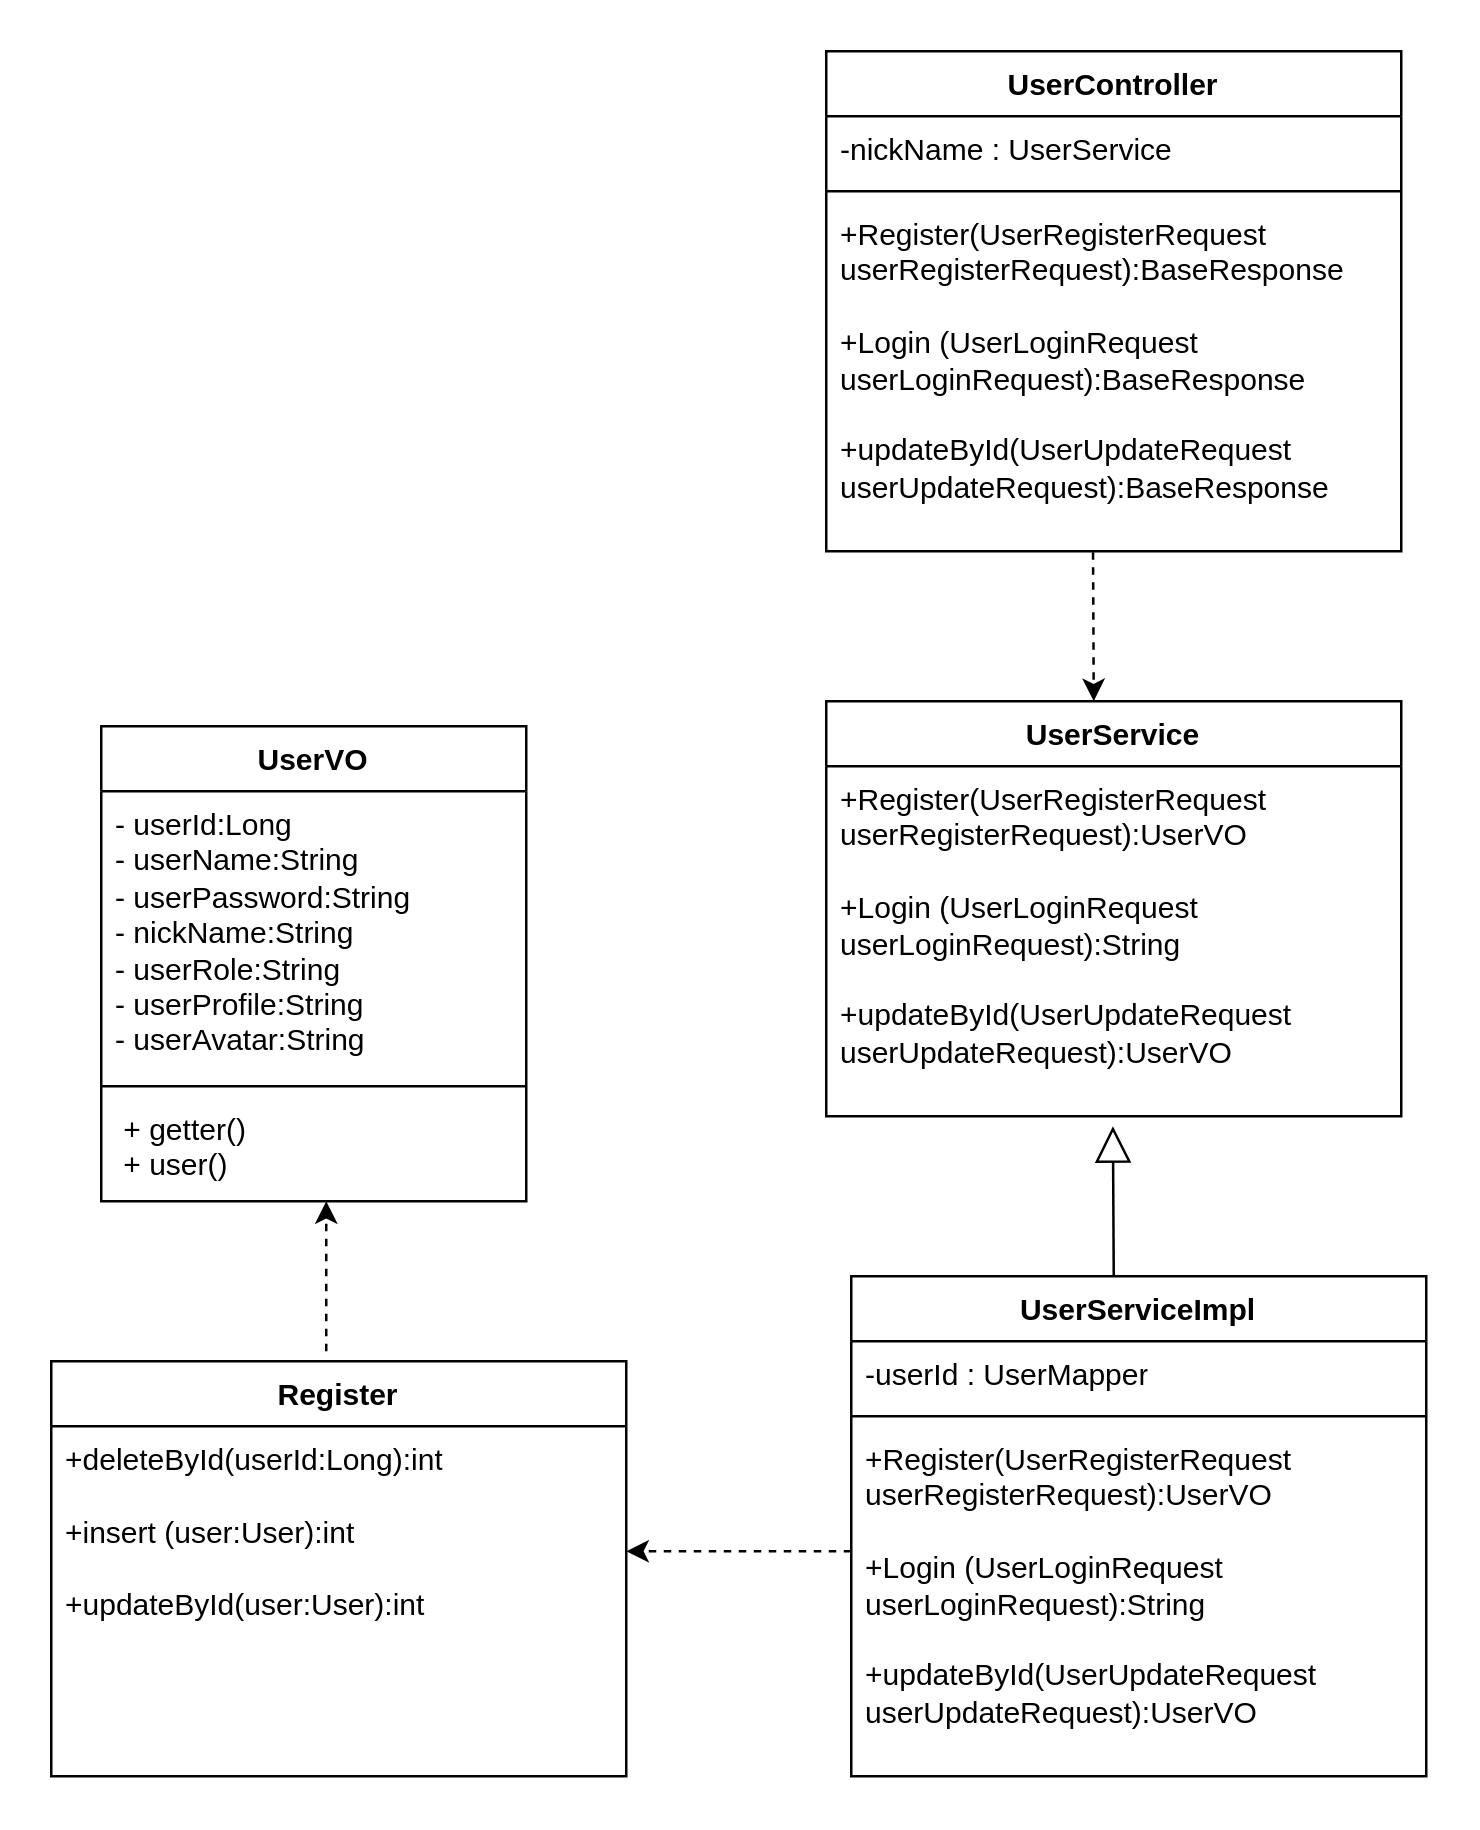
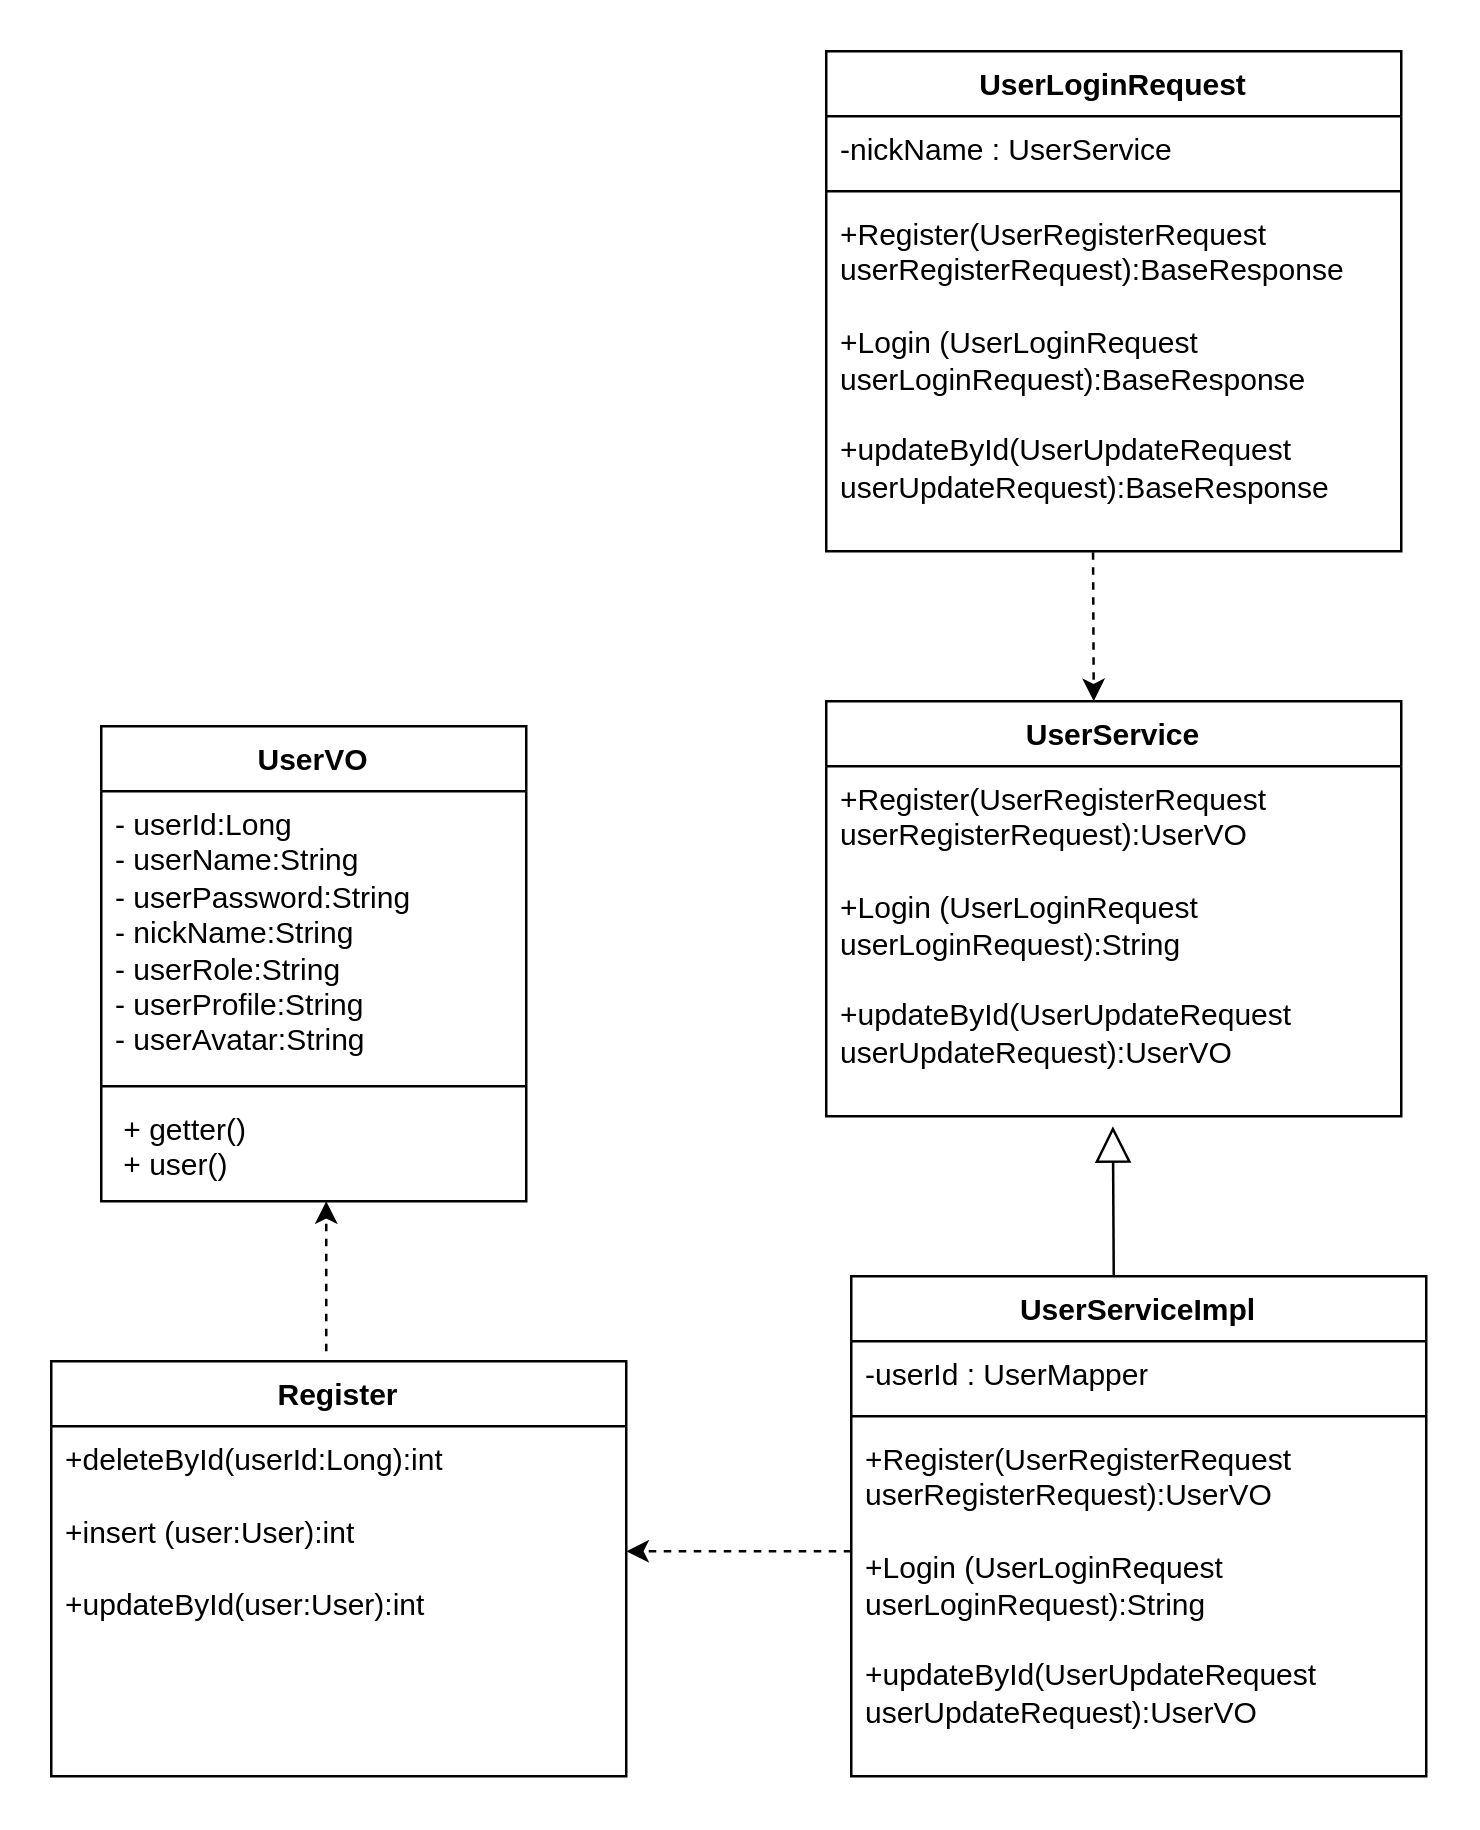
- <mxCell id="2" value="UserController" style="swimlane;fontStyle=1;align=center;verticalAlign=top;childLayout=stackLayout;horizontal=1;startSize=26;horizontalStack=0;resizeParent=1;resizeParentMax=0;resizeLast=0;collapsible=1;marginBottom=0;whiteSpace=wrap;html=1;" vertex="1" parent="1"><mxGeometry x="330" y="20" width="230" height="200" as="geometry" /></mxCell>
+ <mxCell id="2" value="UserLoginRequest" style="swimlane;fontStyle=1;align=center;verticalAlign=top;childLayout=stackLayout;horizontal=1;startSize=26;horizontalStack=0;resizeParent=1;resizeParentMax=0;resizeLast=0;collapsible=1;marginBottom=0;whiteSpace=wrap;html=1;" vertex="1" parent="1"><mxGeometry x="330" y="20" width="230" height="200" as="geometry" /></mxCell>
